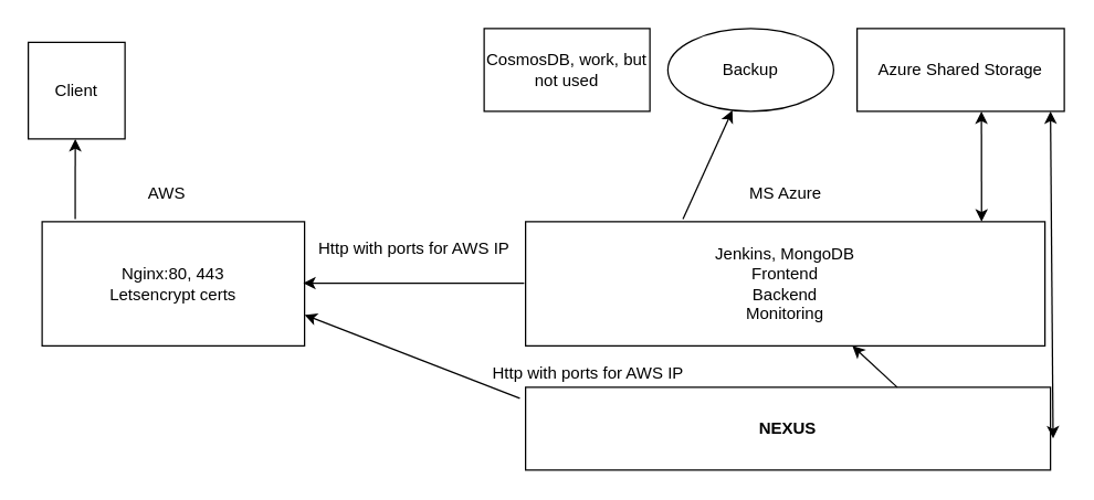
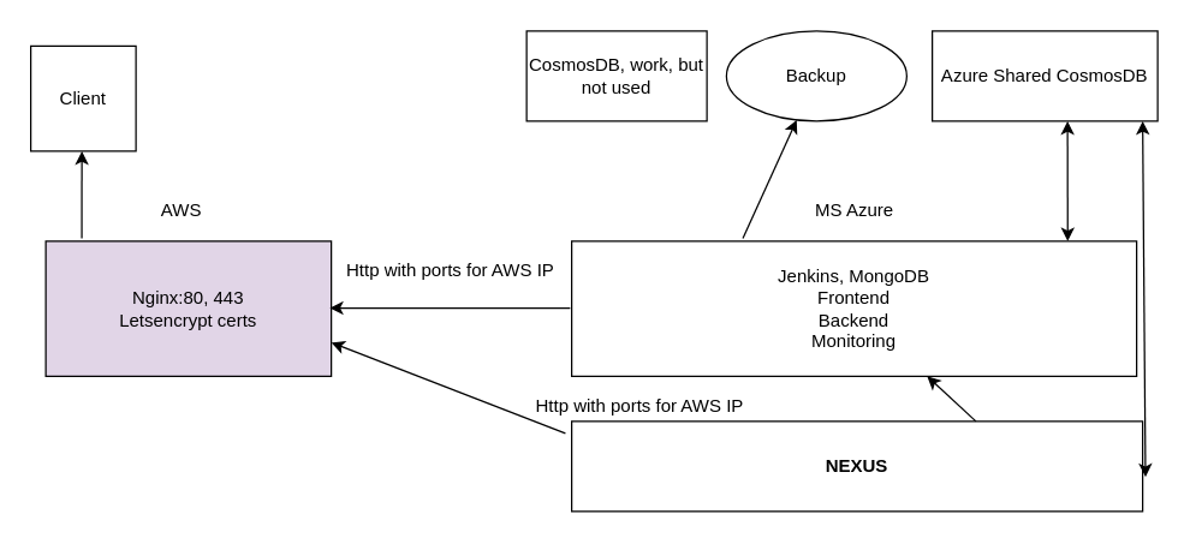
- <mxCell id="15" value="Azure Shared Storage" style="rounded=0;whiteSpace=wrap;html=1;" vertex="1" parent="1"><mxGeometry x="620" y="20" width="150" height="60" as="geometry" /></mxCell>
+ <mxCell id="15" value="Azure Shared CosmosDB" style="rounded=0;whiteSpace=wrap;html=1;" vertex="1" parent="1"><mxGeometry x="620" y="20" width="150" height="60" as="geometry" /></mxCell>
- <mxCell id="2" value="Nginx:80, 443&lt;br&gt;Letsencrypt certs" style="rounded=0;whiteSpace=wrap;html=1;" vertex="1" parent="1"><mxGeometry x="30" y="160" width="190" height="90" as="geometry" /></mxCell>
+ <mxCell id="2" value="Nginx:80, 443&lt;br&gt;Letsencrypt certs" style="rounded=0;whiteSpace=wrap;html=1;fillColor=#e1d5e7;" vertex="1" parent="1"><mxGeometry x="30" y="160" width="190" height="90" as="geometry" /></mxCell>
